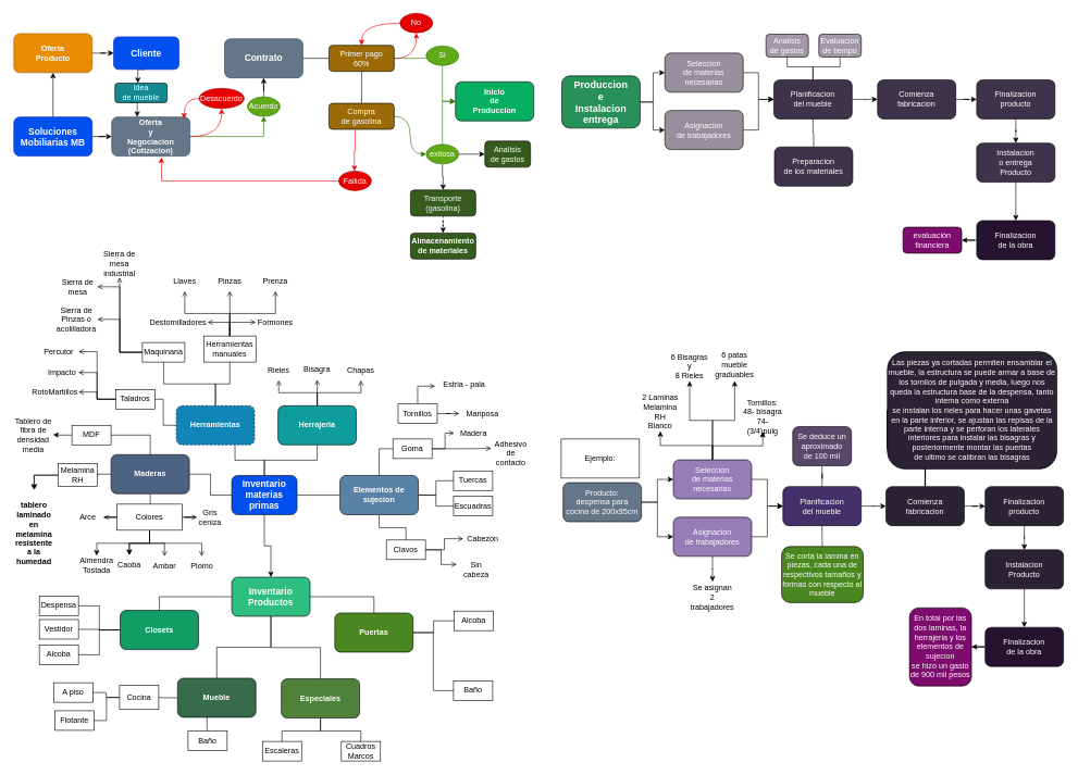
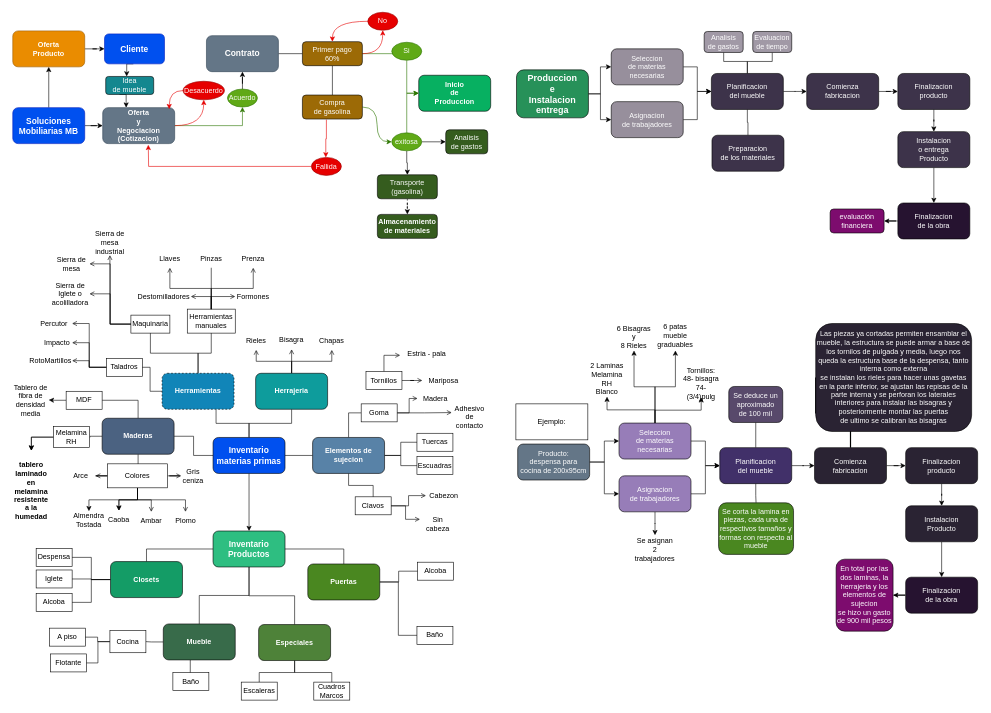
- <mxCell id="195" style="edgeStyle=orthogonalEdgeStyle;rounded=0;orthogonalLoop=1;jettySize=auto;html=1;entryX=0.5;entryY=1;entryDx=0;entryDy=0;endArrow=open;endFill=0;" parent="1" source="196" target="215" edge="1"><mxGeometry relative="1" as="geometry" /></mxCell>
+ <mxCell id="195" style="edgeStyle=orthogonalEdgeStyle;rounded=0;orthogonalLoop=1;jettySize=auto;html=1;entryX=0.5;entryY=1;entryDx=0;entryDy=0;endArrow=none;endFill=0;" parent="1" source="196" target="215" edge="1"><mxGeometry relative="1" as="geometry" /></mxCell>
- <mxCell id="208" value="Sierra de Pinzas o acolilladora" style="text;html=1;strokeColor=none;fillColor=none;align=center;verticalAlign=middle;whiteSpace=wrap;rounded=0;" parent="1" vertex="1"><mxGeometry x="84" y="468" width="64" height="43" as="geometry" /></mxCell>
+ <mxCell id="208" value="Sierra de Iglete o acolilladora" style="text;html=1;strokeColor=none;fillColor=none;align=center;verticalAlign=middle;whiteSpace=wrap;rounded=0;" parent="1" vertex="1"><mxGeometry x="84" y="468" width="64" height="43" as="geometry" /></mxCell>
- <mxCell id="171" value="&lt;div&gt;Se deduce un aproximado&lt;/div&gt;&lt;div&gt;de 100 mil&lt;br&gt;&lt;/div&gt;" style="whiteSpace=wrap;html=1;rounded=1;fillColor=#58496B;fontColor=#FFFFFF;" parent="1" vertex="1"><mxGeometry x="1214" y="654" width="90" height="60" as="geometry" /></mxCell>
+ <mxCell id="171" value="&lt;div&gt;Se deduce un aproximado&lt;/div&gt;&lt;div&gt;de 100 mil&lt;br&gt;&lt;/div&gt;" style="whiteSpace=wrap;html=1;rounded=1;fillColor=#58496B;fontColor=#FFFFFF;" parent="1" vertex="1"><mxGeometry x="1214" y="644" width="90" height="60" as="geometry" /></mxCell>
- <mxCell id="10" value="Inventario materias primas" style="rounded=1;whiteSpace=wrap;html=1;fillColor=#0050ef;fontColor=#ffffff;strokeColor=#000000;fontStyle=1;fontSize=14;" parent="1" vertex="1"><mxGeometry x="354" y="729" width="100" height="60" as="geometry" /></mxCell>
+ <mxCell id="10" value="Inventario materias primas" style="rounded=1;whiteSpace=wrap;html=1;fillColor=#0050ef;fontColor=#ffffff;strokeColor=#000000;fontStyle=1;fontSize=14;" parent="1" vertex="1"><mxGeometry x="354" y="729" width="120" height="60" as="geometry" /></mxCell>
- <mxCell id="79" value="Vestidor" style="text;html=1;strokeColor=default;fillColor=none;align=center;verticalAlign=middle;whiteSpace=wrap;rounded=0;" parent="1" vertex="1"><mxGeometry x="59" y="950" width="60" height="30" as="geometry" /></mxCell>
+ <mxCell id="79" value="Iglete" style="text;html=1;strokeColor=default;fillColor=none;align=center;verticalAlign=middle;whiteSpace=wrap;rounded=0;" parent="1" vertex="1"><mxGeometry x="59" y="950" width="60" height="30" as="geometry" /></mxCell>
